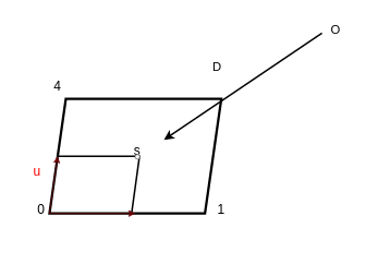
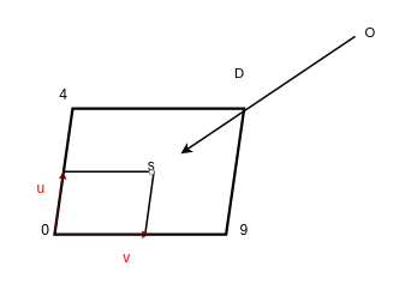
- <mxCell id="7" value="&lt;font style=&quot;font-size: 16px;&quot;&gt;1&lt;/font&gt;" style="text;html=1;strokeColor=none;fillColor=none;align=center;verticalAlign=middle;whiteSpace=wrap;rounded=0;" parent="1" vertex="1"><mxGeometry x="240" y="240" width="60" height="30" as="geometry" /></mxCell>
+ <mxCell id="7" value="&lt;font style=&quot;font-size: 16px;&quot;&gt;9&lt;/font&gt;" style="text;html=1;strokeColor=none;fillColor=none;align=center;verticalAlign=middle;whiteSpace=wrap;rounded=0;" parent="1" vertex="1"><mxGeometry x="240" y="240" width="60" height="30" as="geometry" /></mxCell>
+ <mxCell id="13" value="&lt;font style=&quot;font-size: 16px;&quot; color=&quot;#ff0000&quot;&gt;v&lt;/font&gt;" style="text;html=1;strokeColor=none;fillColor=none;align=center;verticalAlign=middle;whiteSpace=wrap;rounded=0;" parent="1" vertex="1"><mxGeometry x="110" y="270" width="60" height="30" as="geometry" /></mxCell>
